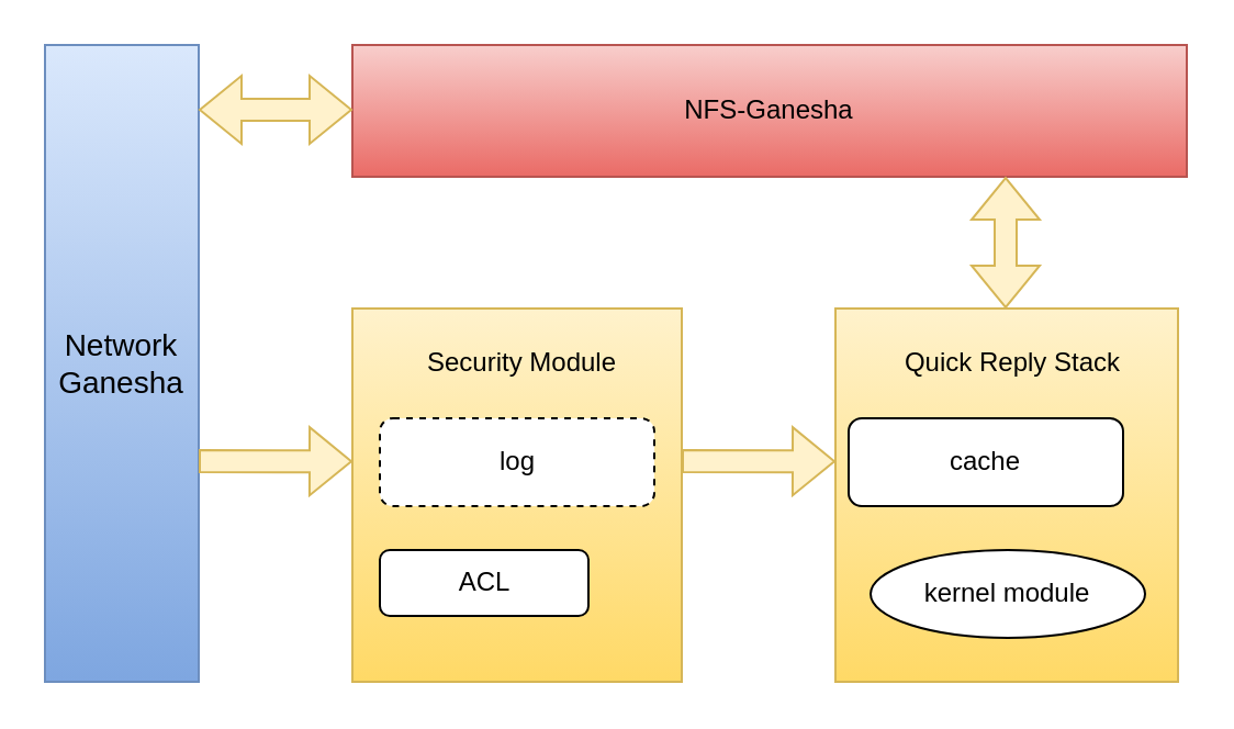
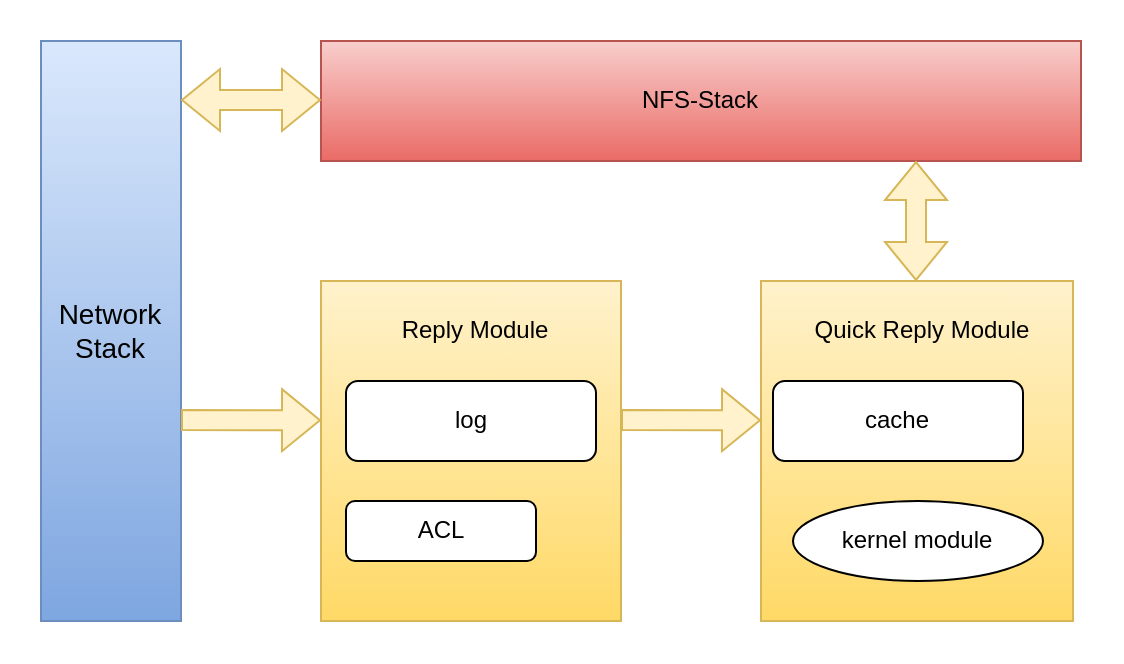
- <mxCell id="2" value="NFS-Ganesha" style="rounded=0;whiteSpace=wrap;html=1;fillColor=#f8cecc;gradientColor=#ea6b66;strokeColor=#b85450;" vertex="1" parent="1"><mxGeometry x="160" y="20" width="380" height="60" as="geometry" /></mxCell>
+ <mxCell id="2" value="NFS-Stack" style="rounded=0;whiteSpace=wrap;html=1;fillColor=#f8cecc;gradientColor=#ea6b66;strokeColor=#b85450;" vertex="1" parent="1"><mxGeometry x="160" y="20" width="380" height="60" as="geometry" /></mxCell>
- <mxCell id="3" value="&lt;font style=&quot;font-size: 14px;&quot;&gt;Network&lt;br&gt;Ganesha&lt;/font&gt;" style="rounded=0;whiteSpace=wrap;html=1;fillColor=#dae8fc;strokeColor=#6c8ebf;gradientColor=#7ea6e0;" vertex="1" parent="1"><mxGeometry x="20" y="20" width="70" height="290" as="geometry" /></mxCell>
+ <mxCell id="3" value="&lt;font style=&quot;font-size: 14px;&quot;&gt;Network&lt;br&gt;Stack&lt;/font&gt;" style="rounded=0;whiteSpace=wrap;html=1;fillColor=#dae8fc;strokeColor=#6c8ebf;gradientColor=#7ea6e0;" vertex="1" parent="1"><mxGeometry x="20" y="20" width="70" height="290" as="geometry" /></mxCell>
- <mxCell id="11" value="Security Module" style="text;html=1;strokeColor=none;fillColor=none;align=center;verticalAlign=middle;whiteSpace=wrap;rounded=0;" vertex="1" parent="1"><mxGeometry x="190" y="150" width="95" height="30" as="geometry" /></mxCell>
+ <mxCell id="11" value="Reply Module" style="text;html=1;strokeColor=none;fillColor=none;align=center;verticalAlign=middle;whiteSpace=wrap;rounded=0;" vertex="1" parent="1"><mxGeometry x="190" y="150" width="95" height="30" as="geometry" /></mxCell>
- <mxCell id="12" value="Quick Reply Stack" style="text;html=1;strokeColor=none;fillColor=none;align=center;verticalAlign=middle;whiteSpace=wrap;rounded=0;" vertex="1" parent="1"><mxGeometry x="396" y="150" width="130" height="30" as="geometry" /></mxCell>
+ <mxCell id="12" value="Quick Reply Module" style="text;html=1;strokeColor=none;fillColor=none;align=center;verticalAlign=middle;whiteSpace=wrap;rounded=0;" vertex="1" parent="1"><mxGeometry x="396" y="150" width="130" height="30" as="geometry" /></mxCell>
- <mxCell id="7" value="log" style="rounded=1;whiteSpace=wrap;html=1;dashed=1;" vertex="1" parent="1"><mxGeometry x="172.5" y="190" width="125" height="40" as="geometry" /></mxCell>
+ <mxCell id="7" value="log" style="rounded=1;whiteSpace=wrap;html=1;" vertex="1" parent="1"><mxGeometry x="172.5" y="190" width="125" height="40" as="geometry" /></mxCell>
